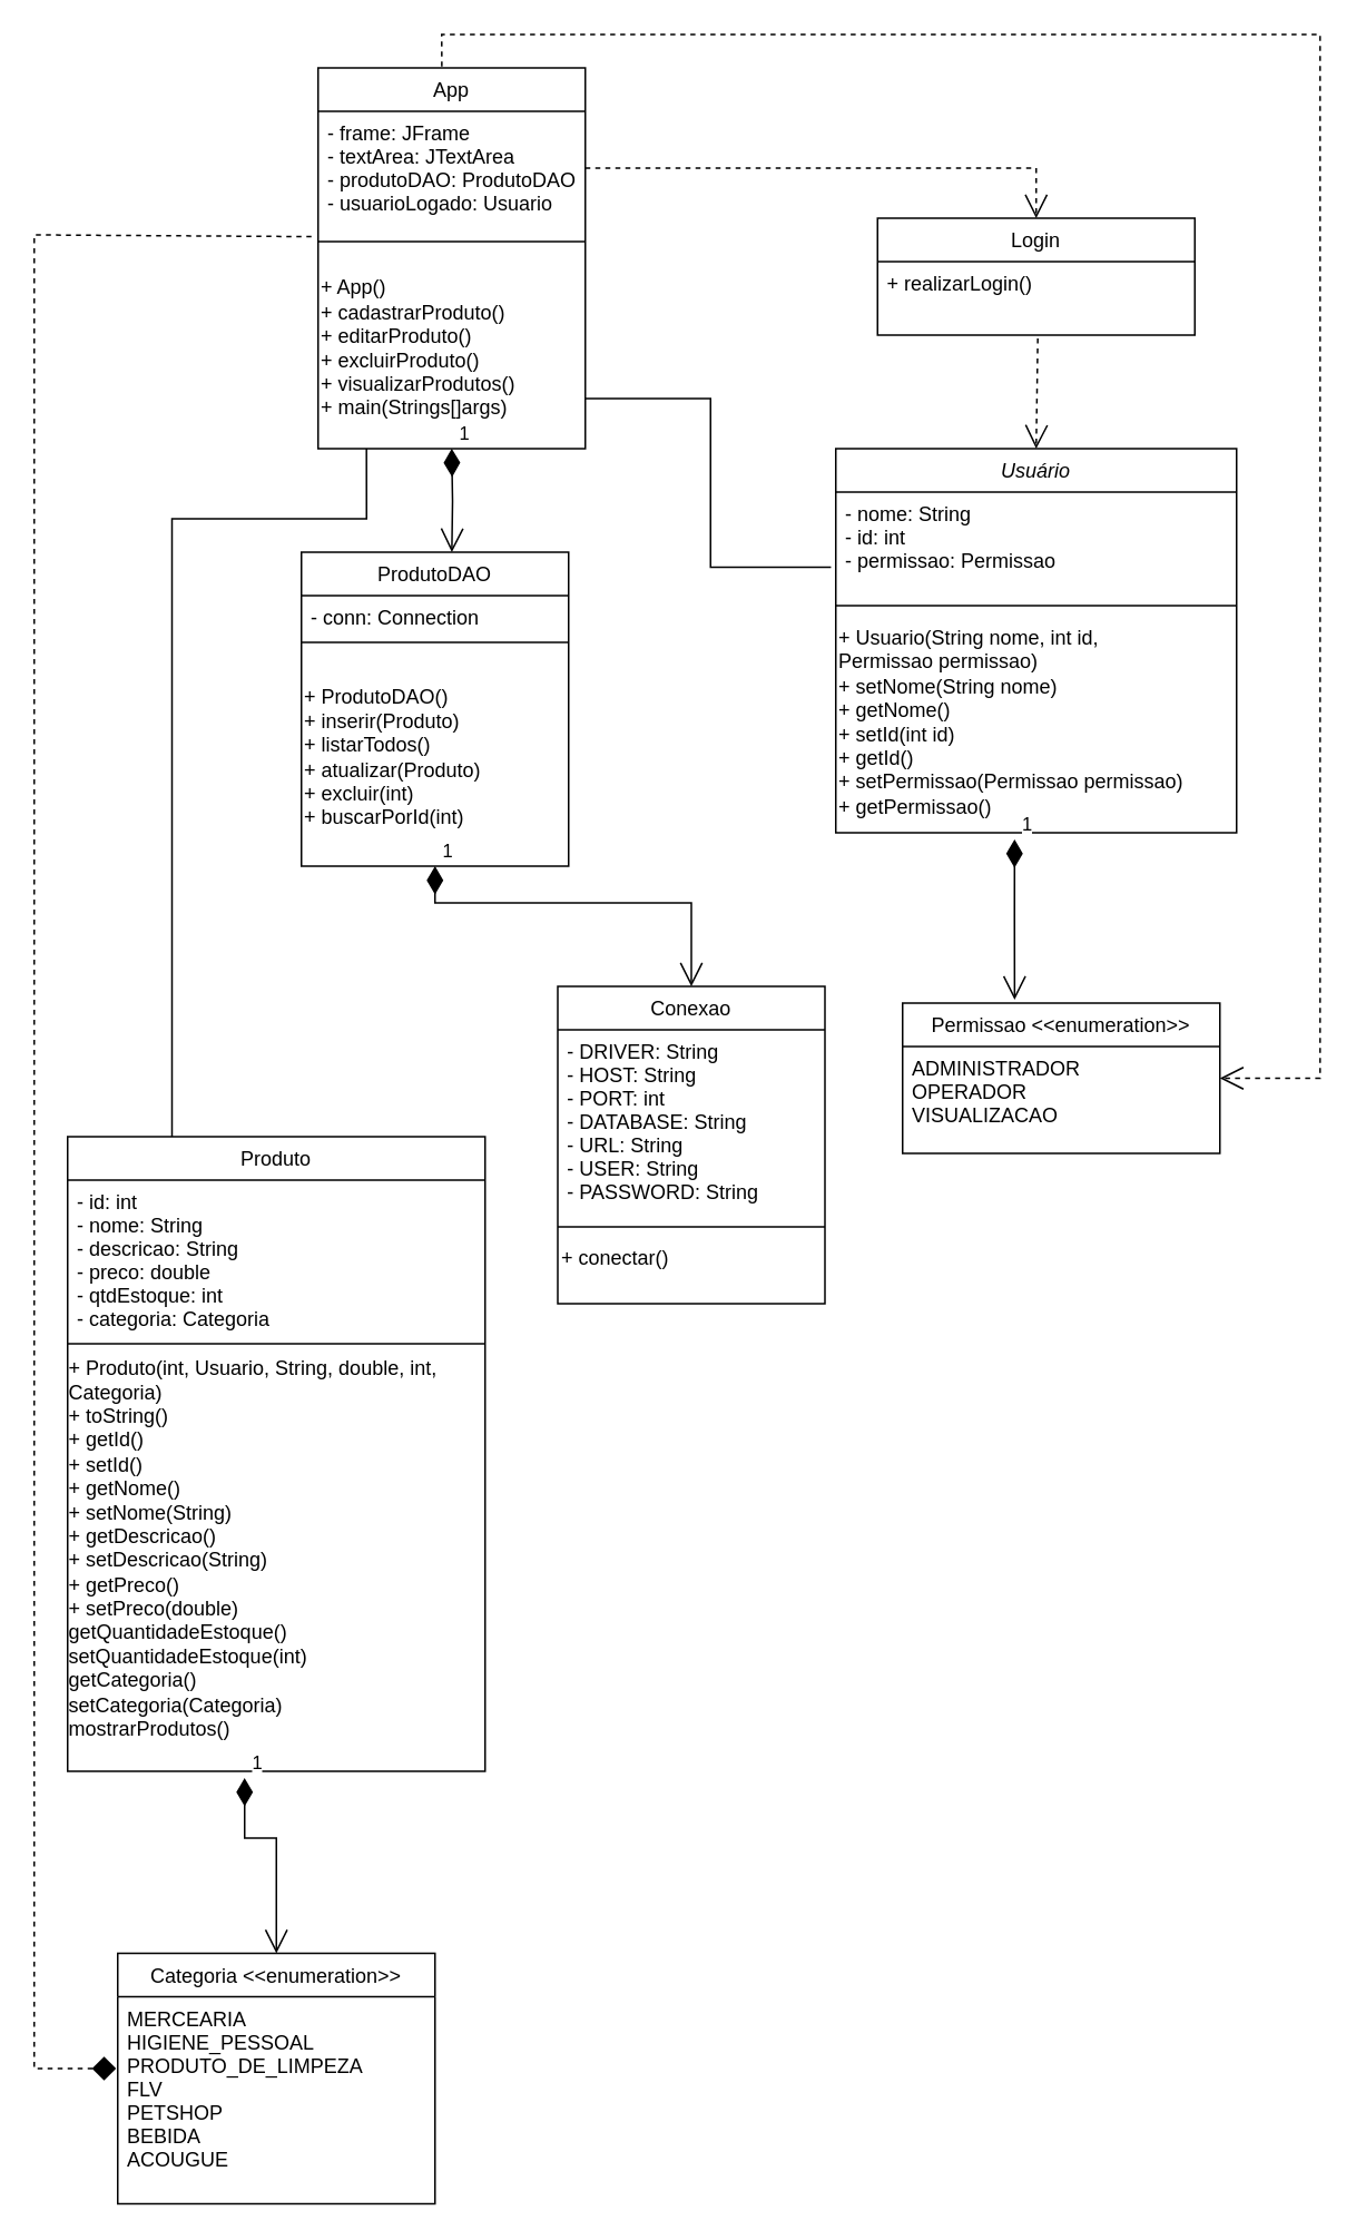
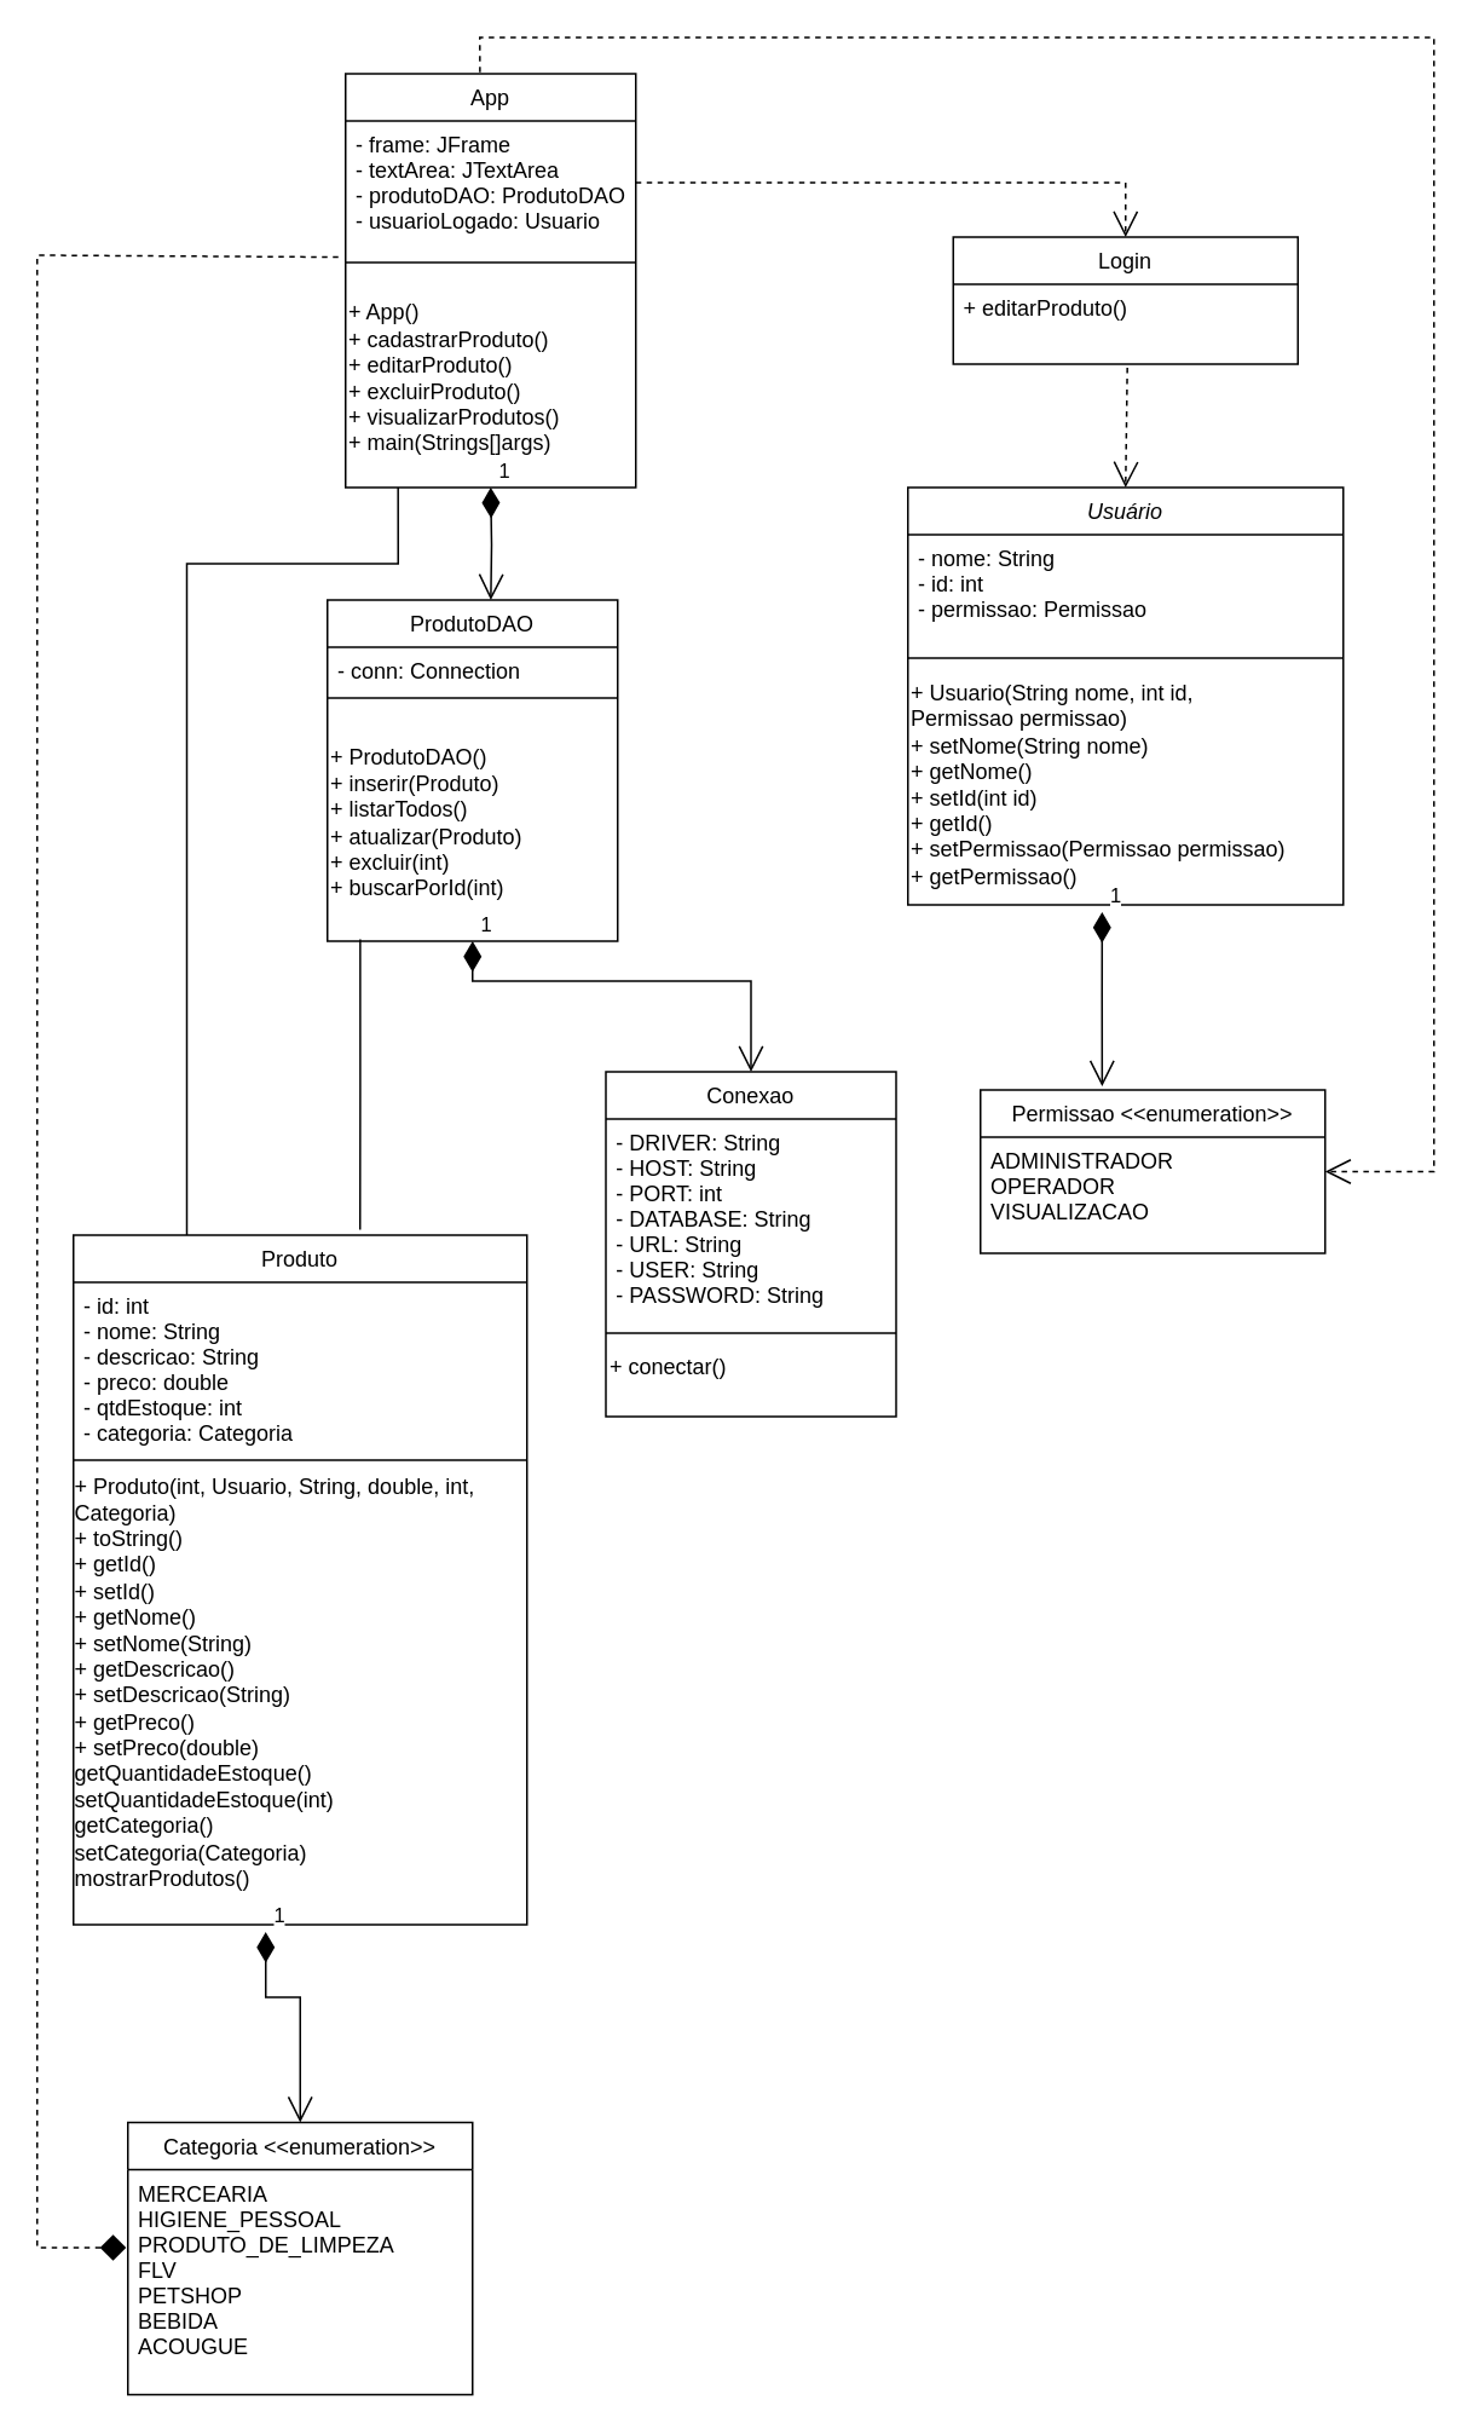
- <mxCell id="25" value="+ realizarLogin()" style="text;align=left;verticalAlign=top;spacingLeft=4;spacingRight=4;overflow=hidden;rotatable=0;points=[[0,0.5],[1,0.5]];portConstraint=eastwest;" vertex="1" parent="24"><mxGeometry y="26" width="190" height="44" as="geometry" /></mxCell>
+ <mxCell id="25" value="+ editarProduto()" style="text;align=left;verticalAlign=top;spacingLeft=4;spacingRight=4;overflow=hidden;rotatable=0;points=[[0,0.5],[1,0.5]];portConstraint=eastwest;" vertex="1" parent="24"><mxGeometry y="26" width="190" height="44" as="geometry" /></mxCell>
- <mxCell id="32" value="" style="endArrow=none;html=1;edgeStyle=orthogonalEdgeStyle;rounded=0;exitX=1;exitY=0.75;exitDx=0;exitDy=0;entryX=-0.012;entryY=0.703;entryDx=0;entryDy=0;entryPerimeter=0;" edge="1" parent="1" source="15" target="3"><mxGeometry relative="1" as="geometry"><mxPoint x="380" y="280" as="sourcePoint" /><mxPoint x="480" y="370" as="targetPoint" /></mxGeometry></mxCell>
+ <mxCell id="34" value="" style="endArrow=none;html=1;edgeStyle=orthogonalEdgeStyle;rounded=0;exitX=0.113;exitY=0.992;exitDx=0;exitDy=0;exitPerimeter=0;entryX=0.632;entryY=-0.008;entryDx=0;entryDy=0;entryPerimeter=0;" edge="1" parent="1" source="11" target="16"><mxGeometry relative="1" as="geometry"><mxPoint x="130" y="580" as="sourcePoint" /><mxPoint x="290" y="580" as="targetPoint" /></mxGeometry></mxCell>
